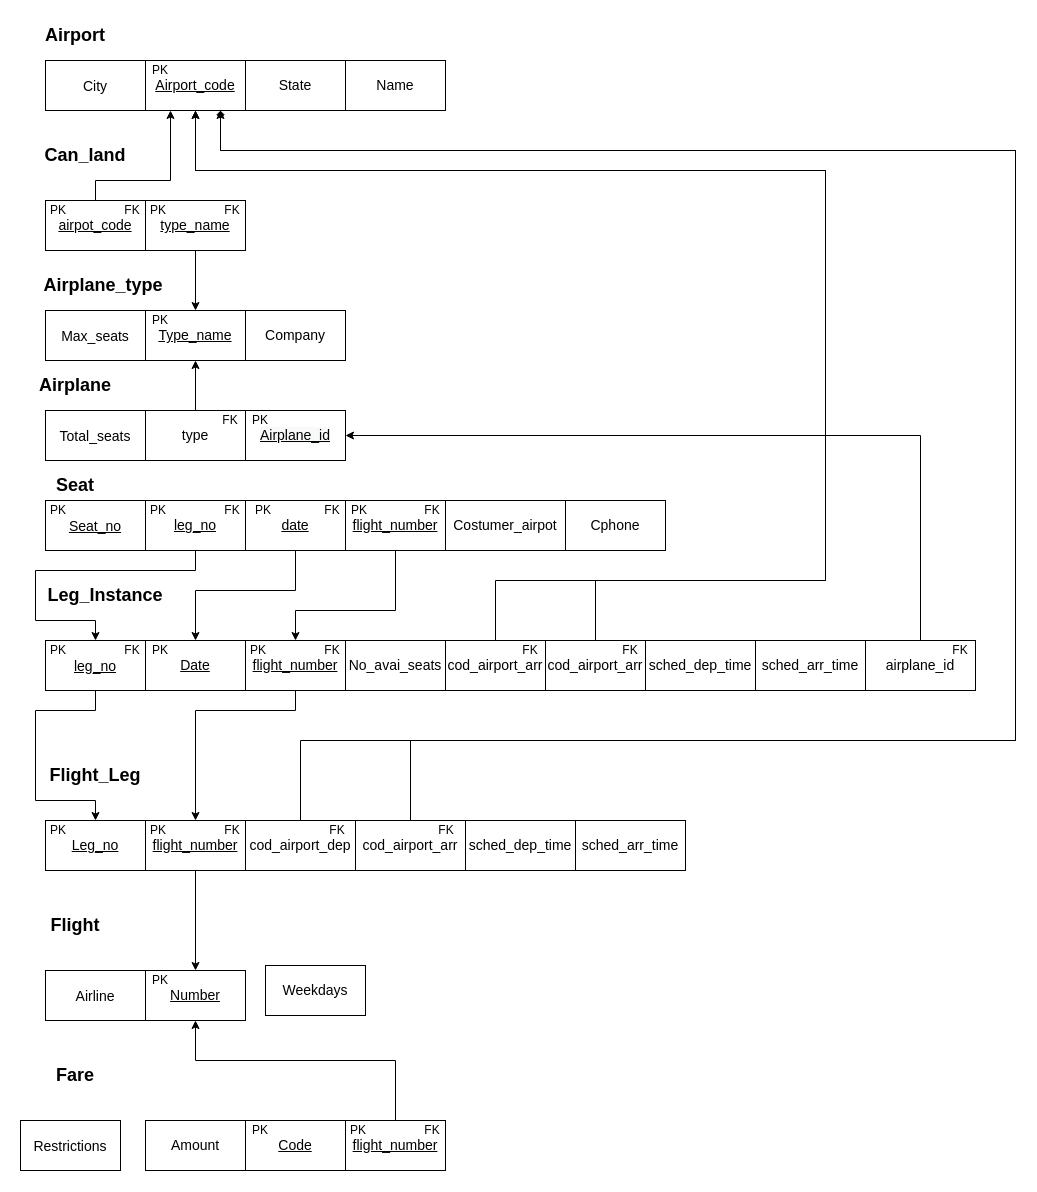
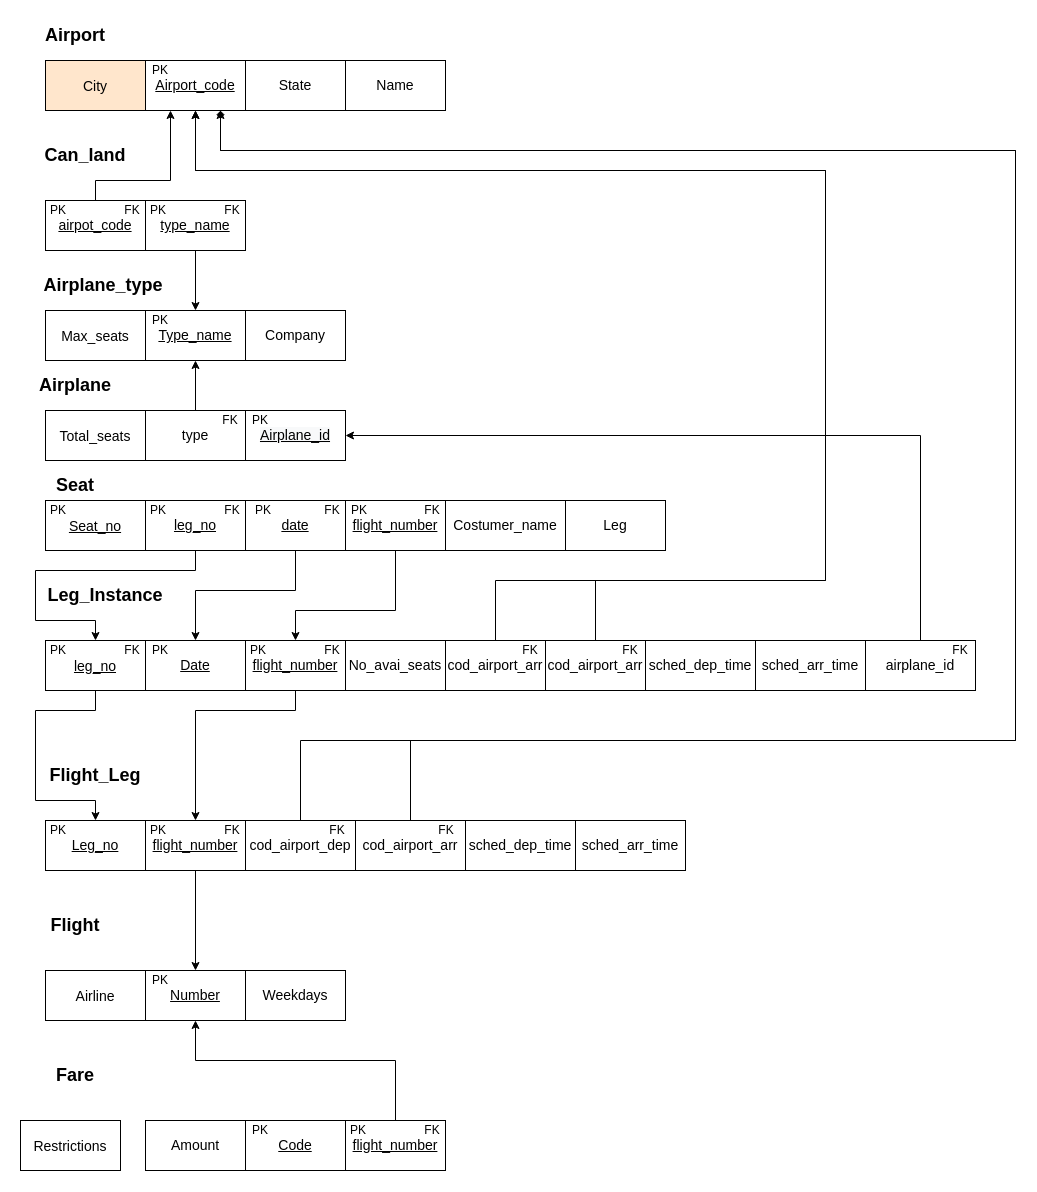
- <mxCell id="3" value="&lt;font style=&quot;font-size: 14px&quot;&gt;City&lt;/font&gt;" style="rounded=0;whiteSpace=wrap;html=1;fontSize=18;" vertex="1" parent="1"><mxGeometry x="45" y="60" width="100" height="50" as="geometry" /></mxCell>
+ <mxCell id="3" value="&lt;font style=&quot;font-size: 14px&quot;&gt;City&lt;/font&gt;" style="rounded=0;whiteSpace=wrap;html=1;fontSize=18;fillColor=#ffe6cc;" vertex="1" parent="1"><mxGeometry x="45" y="60" width="100" height="50" as="geometry" /></mxCell>
- <mxCell id="81" value="Costumer_airpot" style="rounded=0;whiteSpace=wrap;html=1;fontSize=14;" vertex="1" parent="1"><mxGeometry x="445" y="500" width="120" height="50" as="geometry" /></mxCell>
+ <mxCell id="81" value="Costumer_name" style="rounded=0;whiteSpace=wrap;html=1;fontSize=14;" vertex="1" parent="1"><mxGeometry x="445" y="500" width="120" height="50" as="geometry" /></mxCell>
- <mxCell id="82" value="Cphone" style="rounded=0;whiteSpace=wrap;html=1;fontSize=14;" vertex="1" parent="1"><mxGeometry x="565" y="500" width="100" height="50" as="geometry" /></mxCell>
+ <mxCell id="82" value="Leg" style="rounded=0;whiteSpace=wrap;html=1;fontSize=14;" vertex="1" parent="1"><mxGeometry x="565" y="500" width="100" height="50" as="geometry" /></mxCell>
- <mxCell id="14" value="Weekdays" style="rounded=0;whiteSpace=wrap;html=1;fontSize=14;" vertex="1" parent="1"><mxGeometry x="265" y="965" width="100" height="50" as="geometry" /></mxCell>
+ <mxCell id="14" value="Weekdays" style="rounded=0;whiteSpace=wrap;html=1;fontSize=14;" vertex="1" parent="1"><mxGeometry x="245" y="970" width="100" height="50" as="geometry" /></mxCell>
